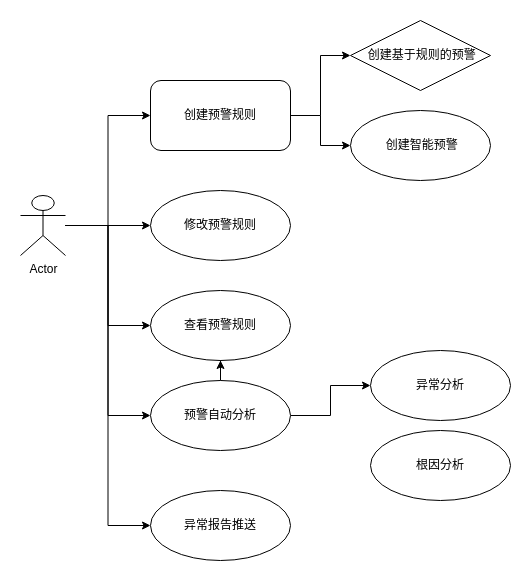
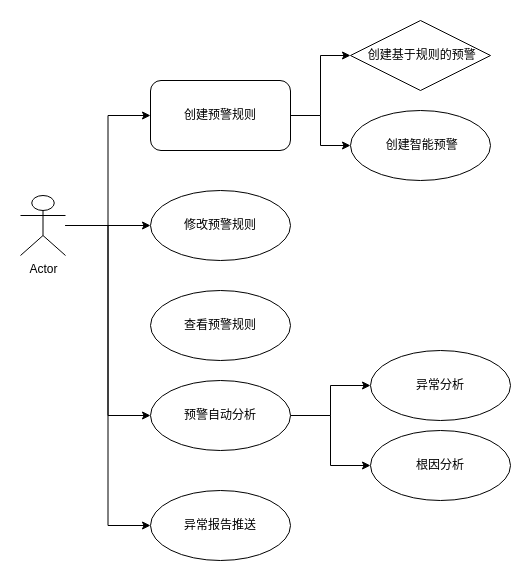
- <mxCell id="4" style="edgeStyle=orthogonalEdgeStyle;rounded=0;orthogonalLoop=1;jettySize=auto;html=1;entryX=0;entryY=0.5;entryDx=0;entryDy=0;" edge="1" parent="1" source="7" target="14"><mxGeometry relative="1" as="geometry" /></mxCell>
- <mxCell id="16" style="edgeStyle=orthogonalEdgeStyle;rounded=0;orthogonalLoop=1;jettySize=auto;html=1;" edge="1" parent="1" source="17" target="14"><mxGeometry relative="1" as="geometry" /></mxCell>
+ <mxCell id="16" style="edgeStyle=orthogonalEdgeStyle;rounded=0;orthogonalLoop=1;jettySize=auto;html=1;" edge="1" parent="1" source="17" target="19"><mxGeometry relative="1" as="geometry" /></mxCell>
